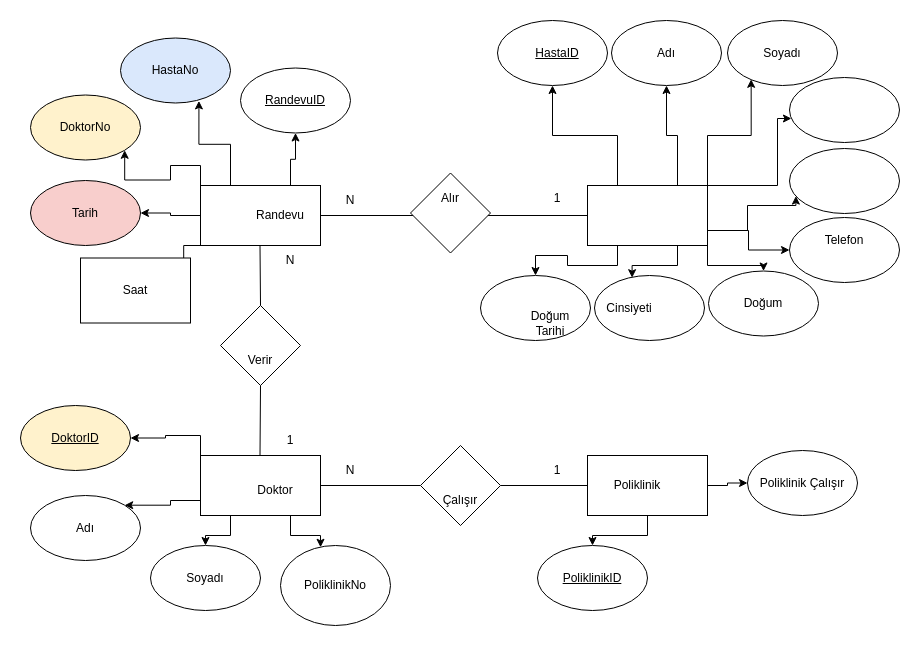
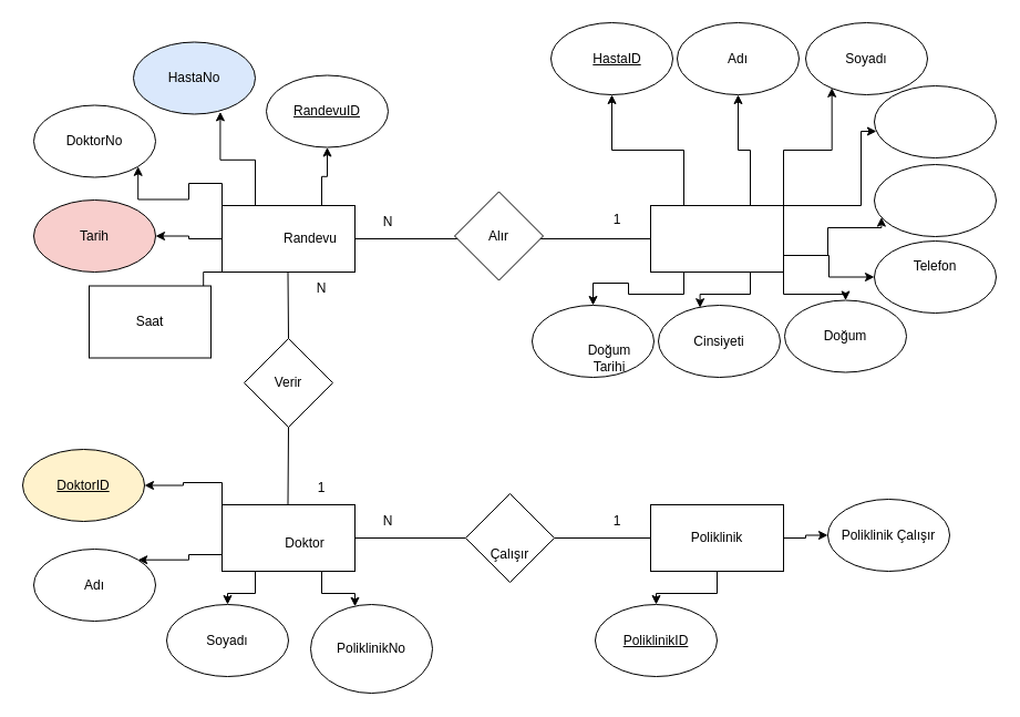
- <mxCell id="64" value="DoktorNo" style="ellipse;whiteSpace=wrap;html=1;rounded=0;fillColor=#fff2cc;" vertex="1" parent="1"><mxGeometry x="30" y="94.5" width="110" height="65" as="geometry" /></mxCell>
+ <mxCell id="64" value="DoktorNo" style="ellipse;whiteSpace=wrap;html=1;rounded=0;" vertex="1" parent="1"><mxGeometry x="30" y="94.5" width="110" height="65" as="geometry" /></mxCell>
- <mxCell id="38" value="Alır" style="text;html=1;strokeColor=none;fillColor=none;align=center;verticalAlign=middle;whiteSpace=wrap;rounded=0;" vertex="1" parent="1"><mxGeometry x="420" y="182.5" width="60" height="30" as="geometry" /></mxCell>
+ <mxCell id="38" value="Alır" style="text;html=1;strokeColor=none;fillColor=none;align=center;verticalAlign=middle;whiteSpace=wrap;rounded=0;" vertex="1" parent="1"><mxGeometry x="420" y="197.5" width="60" height="30" as="geometry" /></mxCell>
- <mxCell id="54" value="Cinsiyeti" style="text;html=1;strokeColor=none;fillColor=none;align=center;verticalAlign=middle;whiteSpace=wrap;rounded=0;" vertex="1" parent="1"><mxGeometry x="599" y="292.5" width="60" height="30" as="geometry" /></mxCell>
+ <mxCell id="54" value="Cinsiyeti" style="text;html=1;strokeColor=none;fillColor=none;align=center;verticalAlign=middle;whiteSpace=wrap;rounded=0;" vertex="1" parent="1"><mxGeometry x="619" y="292.5" width="60" height="30" as="geometry" /></mxCell>
- <mxCell id="39" value="Verir" style="text;html=1;strokeColor=none;fillColor=none;align=center;verticalAlign=middle;whiteSpace=wrap;rounded=0;" vertex="1" parent="1"><mxGeometry x="230" y="345" width="60" height="30" as="geometry" /></mxCell>
+ <mxCell id="39" value="Verir" style="text;html=1;strokeColor=none;fillColor=none;align=center;verticalAlign=middle;whiteSpace=wrap;rounded=0;" vertex="1" parent="1"><mxGeometry x="230" y="330" width="60" height="30" as="geometry" /></mxCell>
- <mxCell id="33" value="Poliklinik" style="text;html=1;strokeColor=none;fillColor=none;align=center;verticalAlign=middle;whiteSpace=wrap;rounded=0;strokeWidth=2;fontStyle=0;" vertex="1" parent="1"><mxGeometry x="607" y="470" width="60" height="30" as="geometry" /></mxCell>
+ <mxCell id="33" value="Poliklinik" style="text;html=1;strokeColor=none;fillColor=none;align=center;verticalAlign=middle;whiteSpace=wrap;rounded=0;strokeWidth=2;fontStyle=0;" vertex="1" parent="1"><mxGeometry x="617" y="470" width="60" height="30" as="geometry" /></mxCell>
